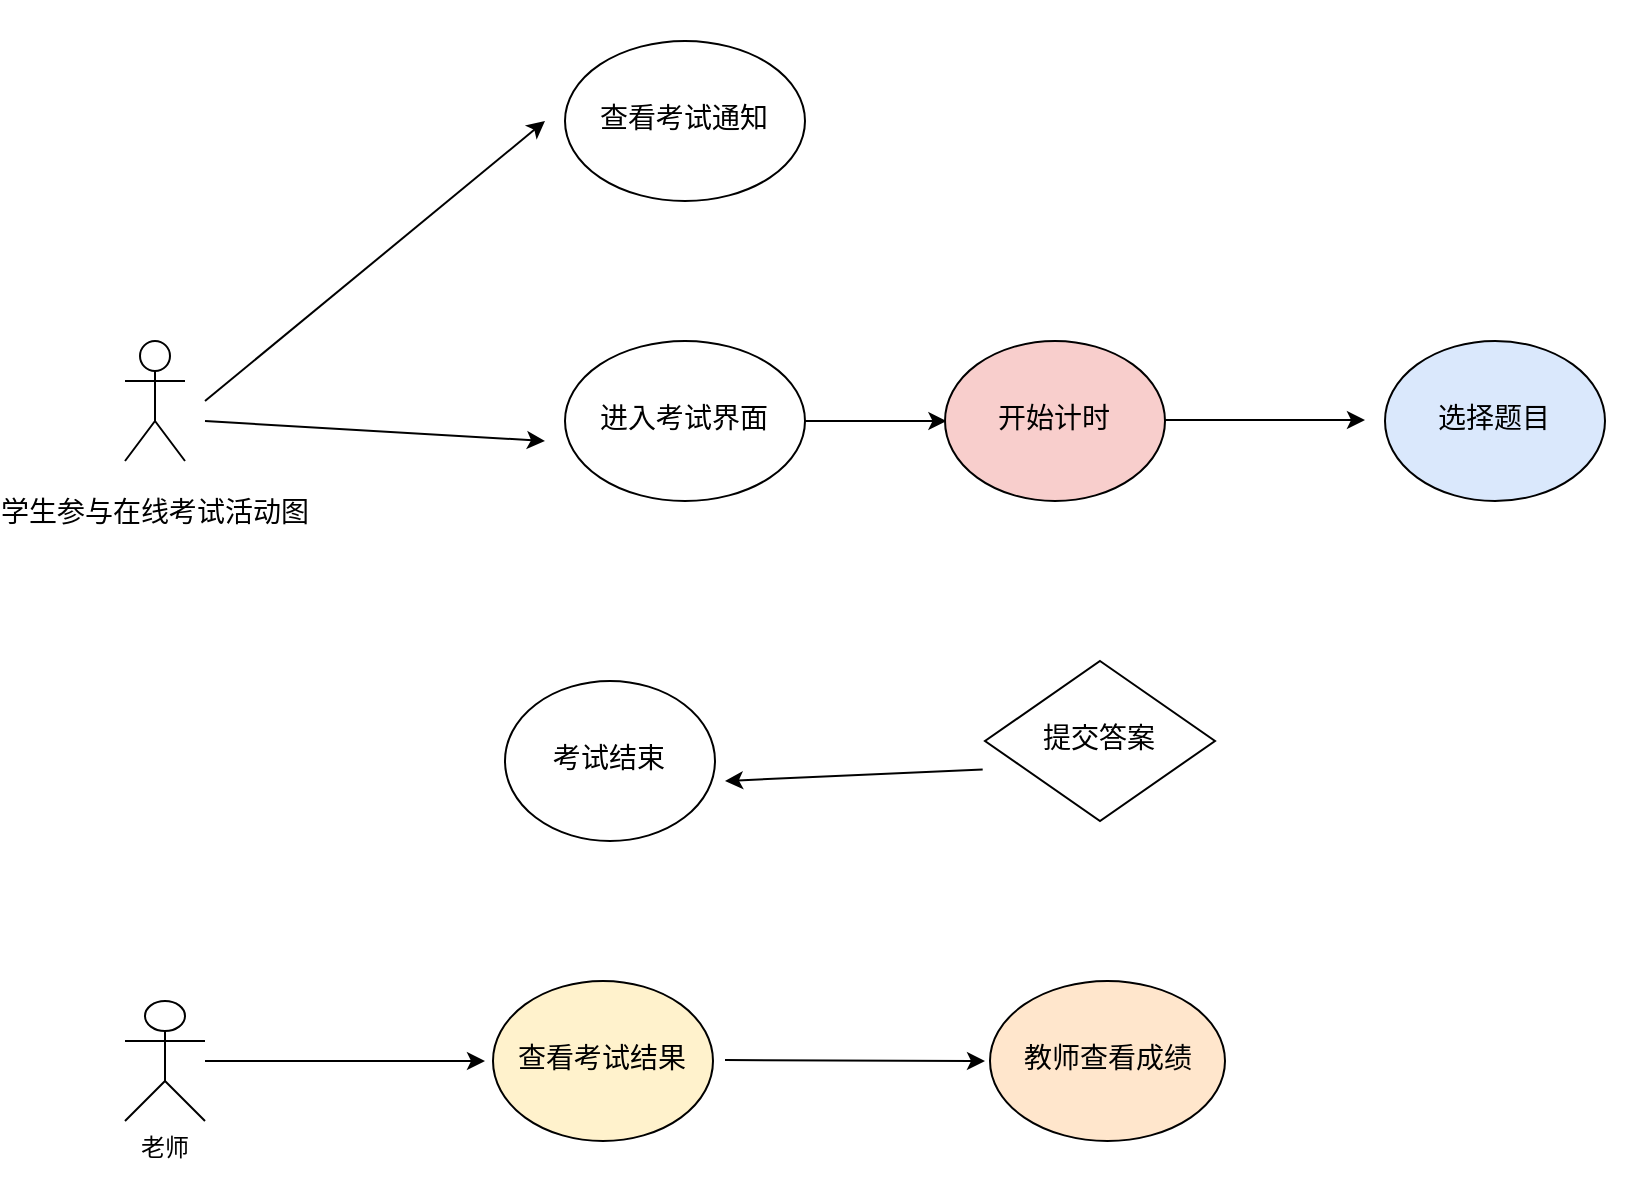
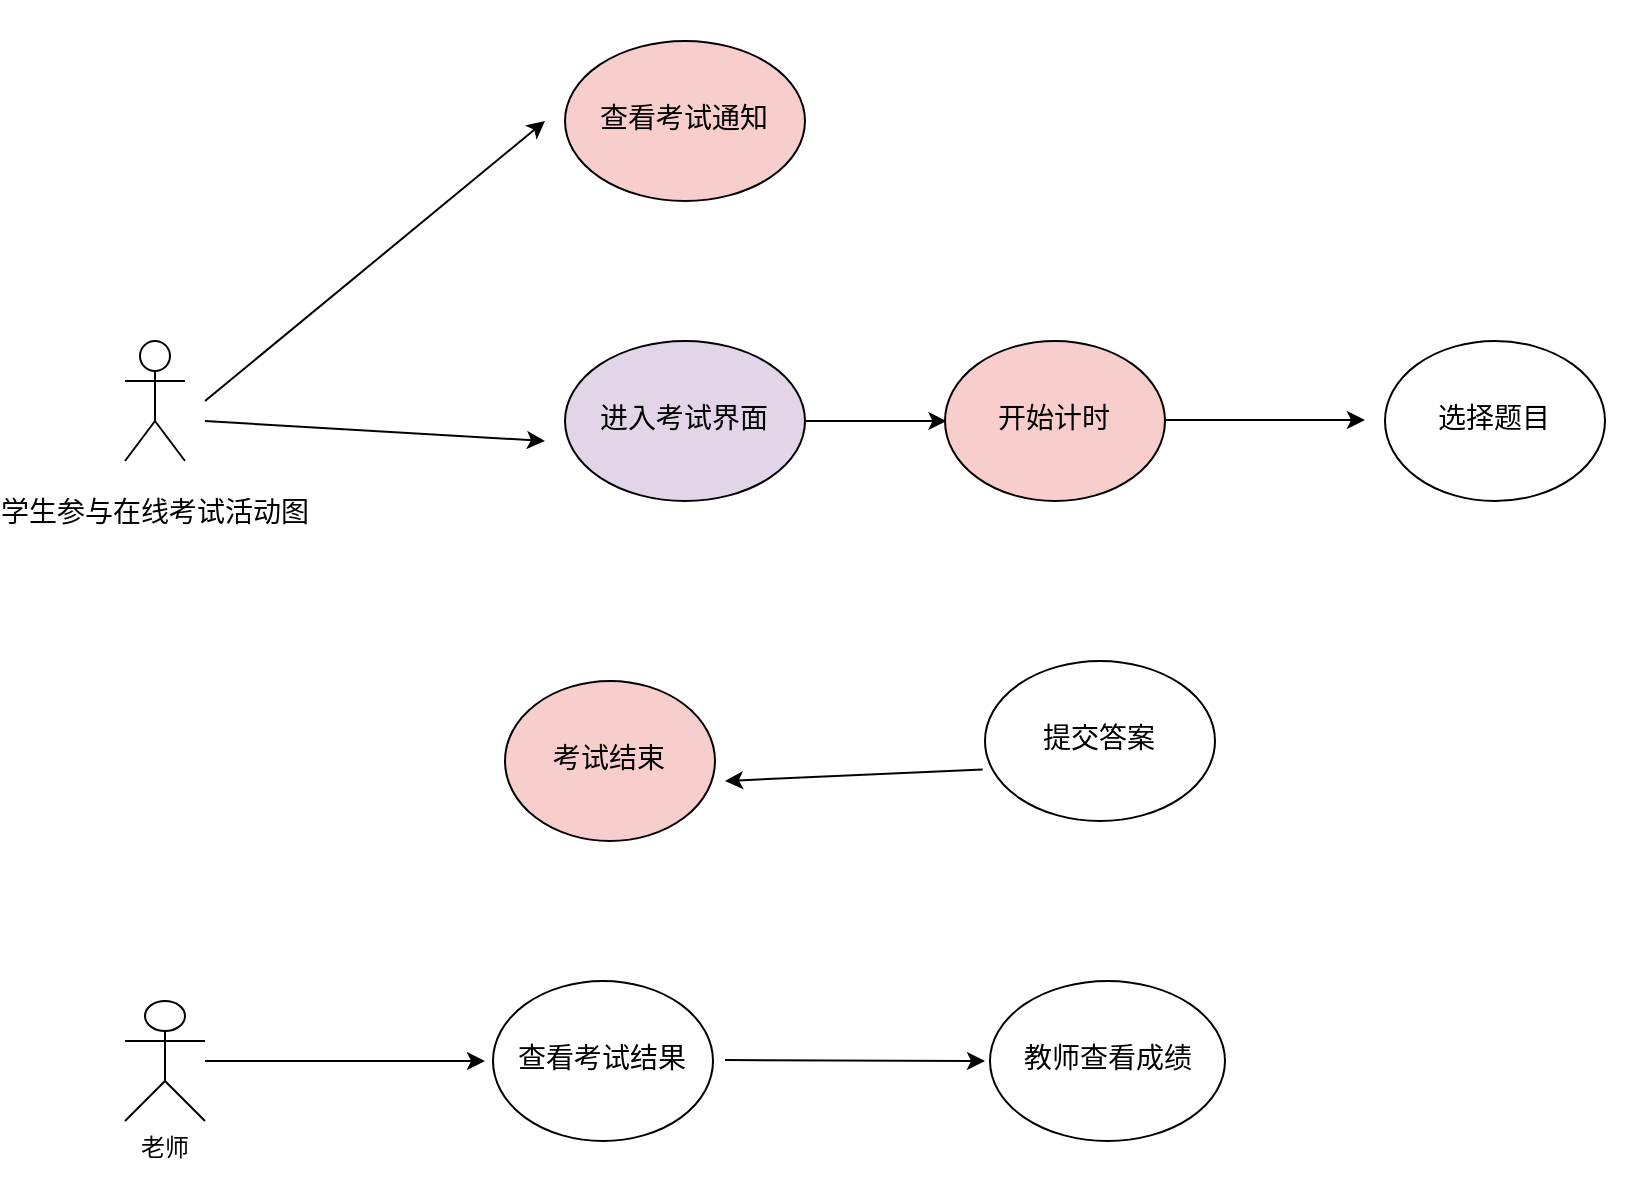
- <mxCell id="3" value="&lt;p class=&quot;MsoNormal&quot;&gt;&lt;span style=&quot;font-family: 宋体; font-size: 10.5pt;&quot;&gt;查看考试通知&lt;/span&gt;&lt;/p&gt;" style="ellipse;whiteSpace=wrap;html=1;" vertex="1" parent="1"><mxGeometry x="240" y="20" width="120" height="80" as="geometry" /></mxCell>
+ <mxCell id="3" value="&lt;p class=&quot;MsoNormal&quot;&gt;&lt;span style=&quot;font-family: 宋体; font-size: 10.5pt;&quot;&gt;查看考试通知&lt;/span&gt;&lt;/p&gt;" style="ellipse;whiteSpace=wrap;html=1;fillColor=#f8cecc;" vertex="1" parent="1"><mxGeometry x="240" y="20" width="120" height="80" as="geometry" /></mxCell>
- <mxCell id="5" value="&lt;p class=&quot;MsoNormal&quot;&gt;&lt;span style=&quot;font-family: 宋体; font-size: 10.5pt;&quot;&gt;进入考试界面&lt;/span&gt;&lt;/p&gt;" style="ellipse;whiteSpace=wrap;html=1;" vertex="1" parent="1"><mxGeometry x="240" y="170" width="120" height="80" as="geometry" /></mxCell>
+ <mxCell id="5" value="&lt;p class=&quot;MsoNormal&quot;&gt;&lt;span style=&quot;font-family: 宋体; font-size: 10.5pt;&quot;&gt;进入考试界面&lt;/span&gt;&lt;/p&gt;" style="ellipse;whiteSpace=wrap;html=1;fillColor=#e1d5e7;" vertex="1" parent="1"><mxGeometry x="240" y="170" width="120" height="80" as="geometry" /></mxCell>
- <mxCell id="9" value="&lt;p class=&quot;MsoNormal&quot;&gt;&lt;span style=&quot;font-family: 宋体; font-size: 10.5pt;&quot;&gt;选择题目&lt;/span&gt;&lt;/p&gt;" style="ellipse;whiteSpace=wrap;html=1;fillColor=#dae8fc;" vertex="1" parent="1"><mxGeometry x="650" y="170" width="110" height="80" as="geometry" /></mxCell>
+ <mxCell id="9" value="&lt;p class=&quot;MsoNormal&quot;&gt;&lt;span style=&quot;font-family: 宋体; font-size: 10.5pt;&quot;&gt;选择题目&lt;/span&gt;&lt;/p&gt;" style="ellipse;whiteSpace=wrap;html=1;" vertex="1" parent="1"><mxGeometry x="650" y="170" width="110" height="80" as="geometry" /></mxCell>
- <mxCell id="11" value="&lt;p class=&quot;MsoNormal&quot;&gt;&lt;span style=&quot;font-family: 宋体; font-size: 10.5pt;&quot;&gt;提交答案&lt;/span&gt;&lt;/p&gt;" style="rhombus;whiteSpace=wrap;html=1;" vertex="1" parent="1"><mxGeometry x="450" y="330" width="115" height="80" as="geometry" /></mxCell>
+ <mxCell id="11" value="&lt;p class=&quot;MsoNormal&quot;&gt;&lt;span style=&quot;font-family: 宋体; font-size: 10.5pt;&quot;&gt;提交答案&lt;/span&gt;&lt;/p&gt;" style="ellipse;whiteSpace=wrap;html=1;" vertex="1" parent="1"><mxGeometry x="450" y="330" width="115" height="80" as="geometry" /></mxCell>
- <mxCell id="12" value="&lt;p class=&quot;MsoNormal&quot;&gt;&lt;span style=&quot;font-family: 宋体; font-size: 10.5pt;&quot;&gt;考试结束&lt;/span&gt;&lt;/p&gt;" style="ellipse;whiteSpace=wrap;html=1;" vertex="1" parent="1"><mxGeometry x="210" y="340" width="105" height="80" as="geometry" /></mxCell>
+ <mxCell id="12" value="&lt;p class=&quot;MsoNormal&quot;&gt;&lt;span style=&quot;font-family: 宋体; font-size: 10.5pt;&quot;&gt;考试结束&lt;/span&gt;&lt;/p&gt;" style="ellipse;whiteSpace=wrap;html=1;fillColor=#f8cecc;" vertex="1" parent="1"><mxGeometry x="210" y="340" width="105" height="80" as="geometry" /></mxCell>
- <mxCell id="15" value="&lt;p class=&quot;MsoNormal&quot;&gt;&lt;span style=&quot;font-family: 宋体; font-size: 10.5pt;&quot;&gt;查看考试结果&lt;/span&gt;&lt;/p&gt;" style="ellipse;whiteSpace=wrap;html=1;fillColor=#fff2cc;" vertex="1" parent="1"><mxGeometry x="204" y="490" width="110" height="80" as="geometry" /></mxCell>
+ <mxCell id="15" value="&lt;p class=&quot;MsoNormal&quot;&gt;&lt;span style=&quot;font-family: 宋体; font-size: 10.5pt;&quot;&gt;查看考试结果&lt;/span&gt;&lt;/p&gt;" style="ellipse;whiteSpace=wrap;html=1;" vertex="1" parent="1"><mxGeometry x="204" y="490" width="110" height="80" as="geometry" /></mxCell>
- <mxCell id="17" value="&lt;p class=&quot;MsoNormal&quot;&gt;&lt;span style=&quot;font-family: 宋体; font-size: 10.5pt;&quot;&gt;教师查看成绩&lt;/span&gt;&lt;/p&gt;" style="ellipse;whiteSpace=wrap;html=1;fillColor=#ffe6cc;" vertex="1" parent="1"><mxGeometry x="452.5" y="490" width="117.5" height="80" as="geometry" /></mxCell>
+ <mxCell id="17" value="&lt;p class=&quot;MsoNormal&quot;&gt;&lt;span style=&quot;font-family: 宋体; font-size: 10.5pt;&quot;&gt;教师查看成绩&lt;/span&gt;&lt;/p&gt;" style="ellipse;whiteSpace=wrap;html=1;" vertex="1" parent="1"><mxGeometry x="452.5" y="490" width="117.5" height="80" as="geometry" /></mxCell>
